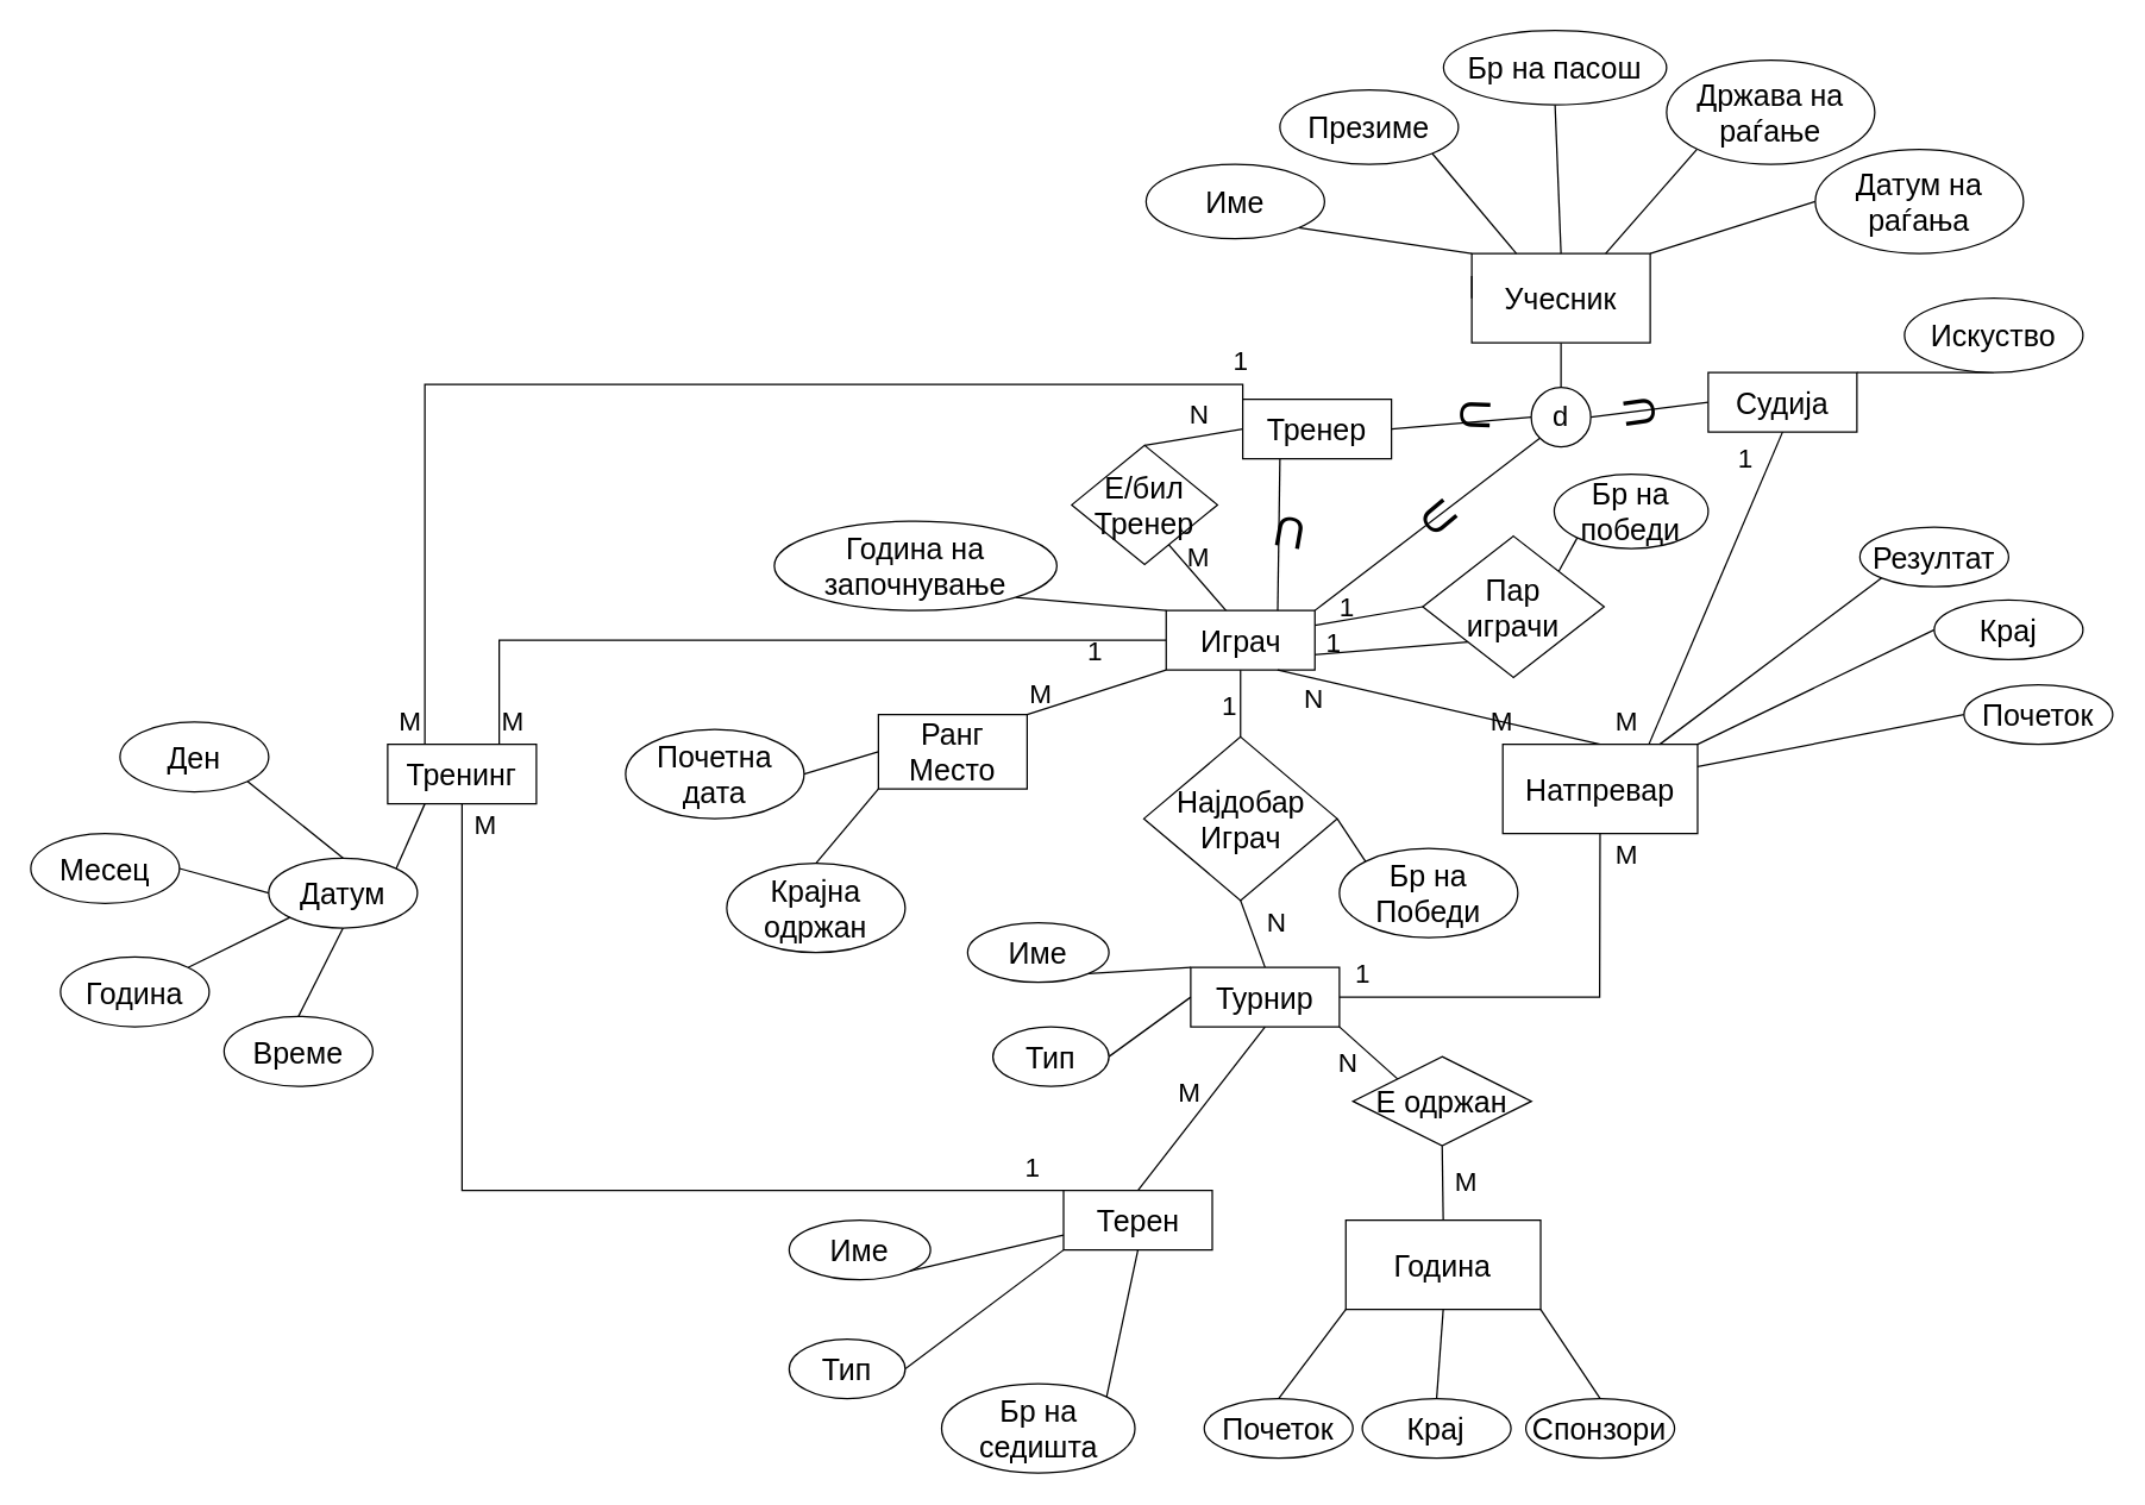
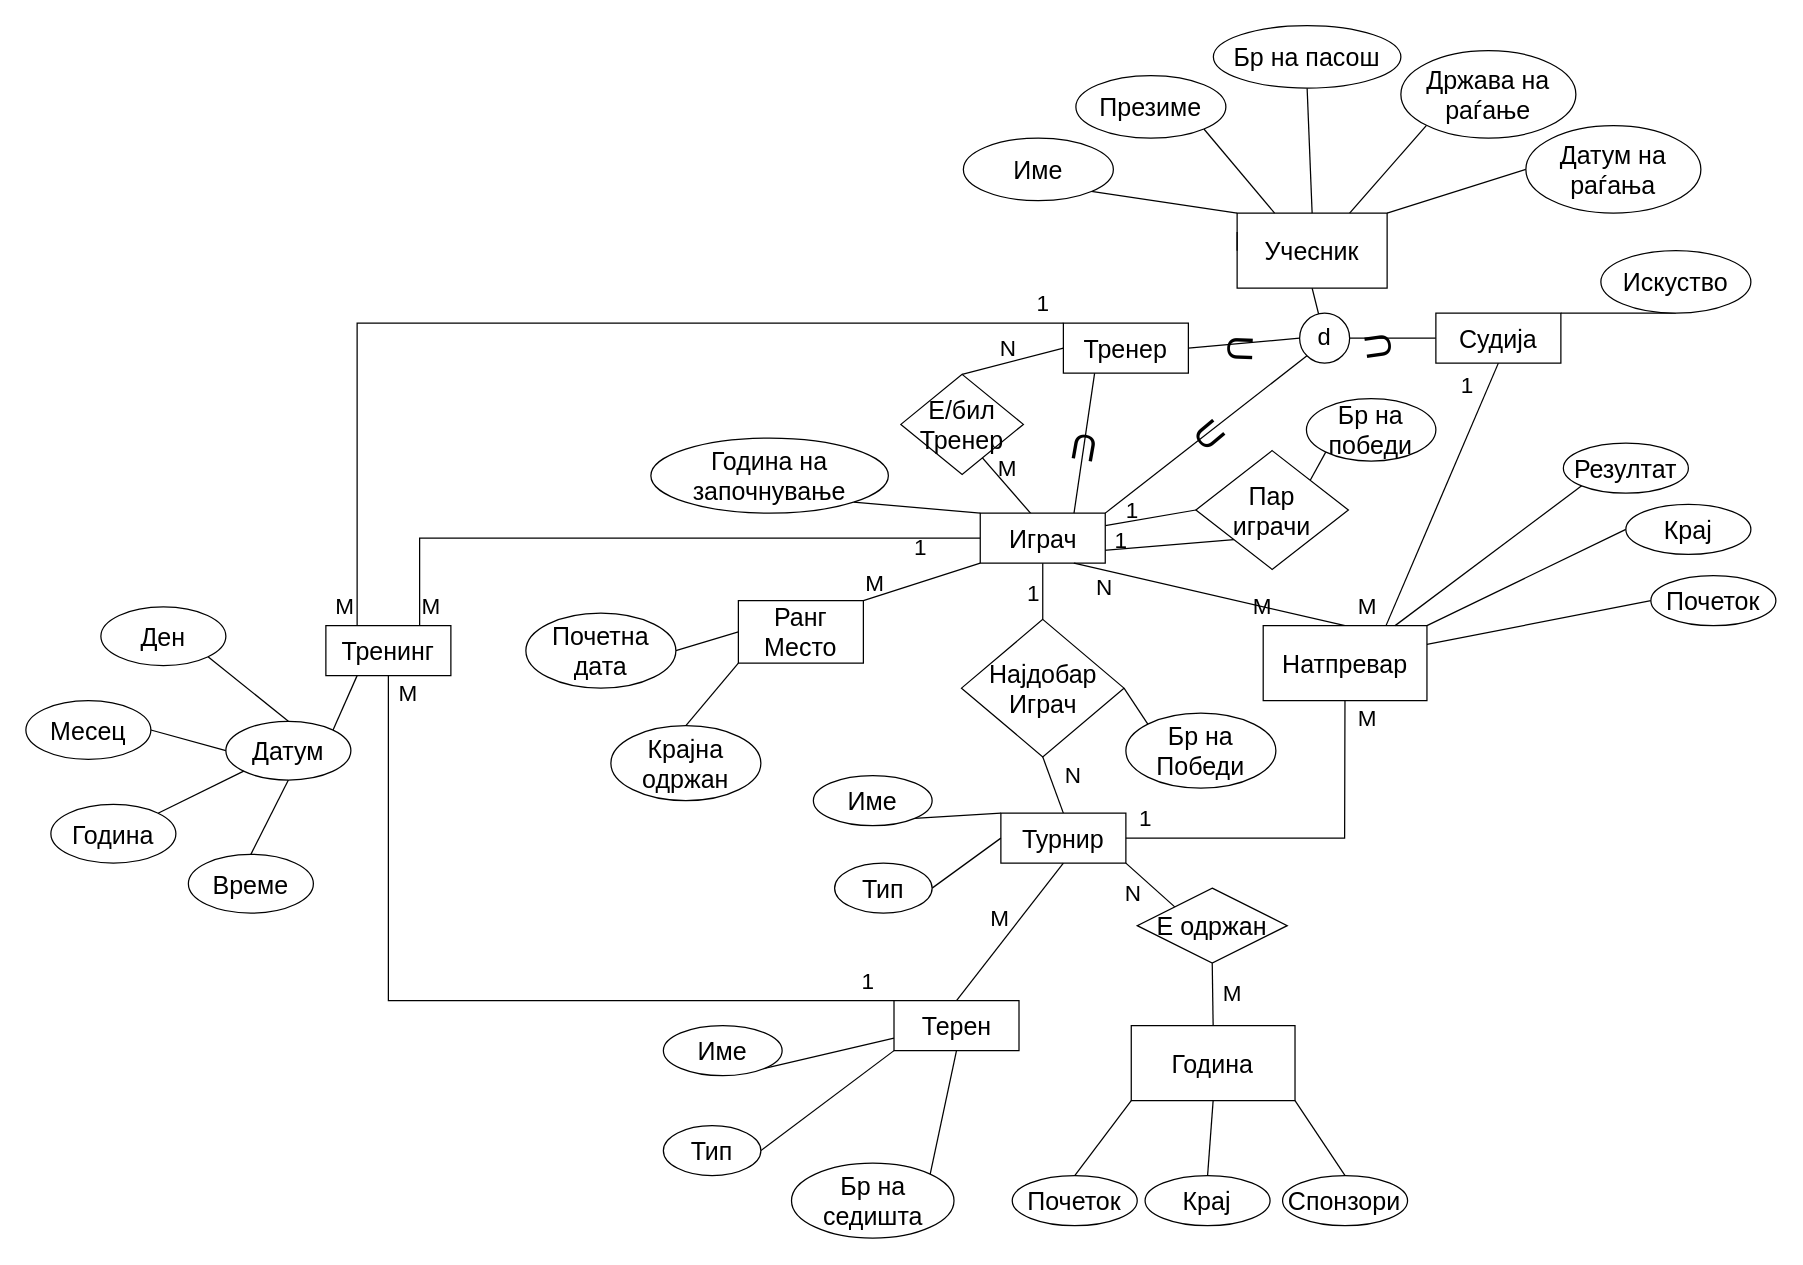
- <mxCell id="17" value="&lt;font style=&quot;font-size: 19px;&quot;&gt;d&lt;/font&gt;" style="ellipse;whiteSpace=wrap;html=1;aspect=fixed;fontFamily=Helvetica;fontSize=11;fontColor=default;" parent="1" vertex="1"><mxGeometry x="1029" y="260" width="40" height="40" as="geometry" /></mxCell>
+ <mxCell id="17" value="&lt;font style=&quot;font-size: 19px;&quot;&gt;d&lt;/font&gt;" style="ellipse;whiteSpace=wrap;html=1;aspect=fixed;fontFamily=Helvetica;fontSize=11;fontColor=default;" parent="1" vertex="1"><mxGeometry x="1039" y="250" width="40" height="40" as="geometry" /></mxCell>
- <mxCell id="67" value="&lt;font style=&quot;font-size: 20px;&quot;&gt;Тренер&lt;/font&gt;" style="whiteSpace=wrap;html=1;align=center;fontFamily=Helvetica;fontSize=11;fontColor=default;" parent="1" vertex="1"><mxGeometry x="835" y="268" width="100" height="40" as="geometry" /></mxCell>
+ <mxCell id="67" value="&lt;font style=&quot;font-size: 20px;&quot;&gt;Тренер&lt;/font&gt;" style="whiteSpace=wrap;html=1;align=center;fontFamily=Helvetica;fontSize=11;fontColor=default;" parent="1" vertex="1"><mxGeometry x="850" y="258" width="100" height="40" as="geometry" /></mxCell>
